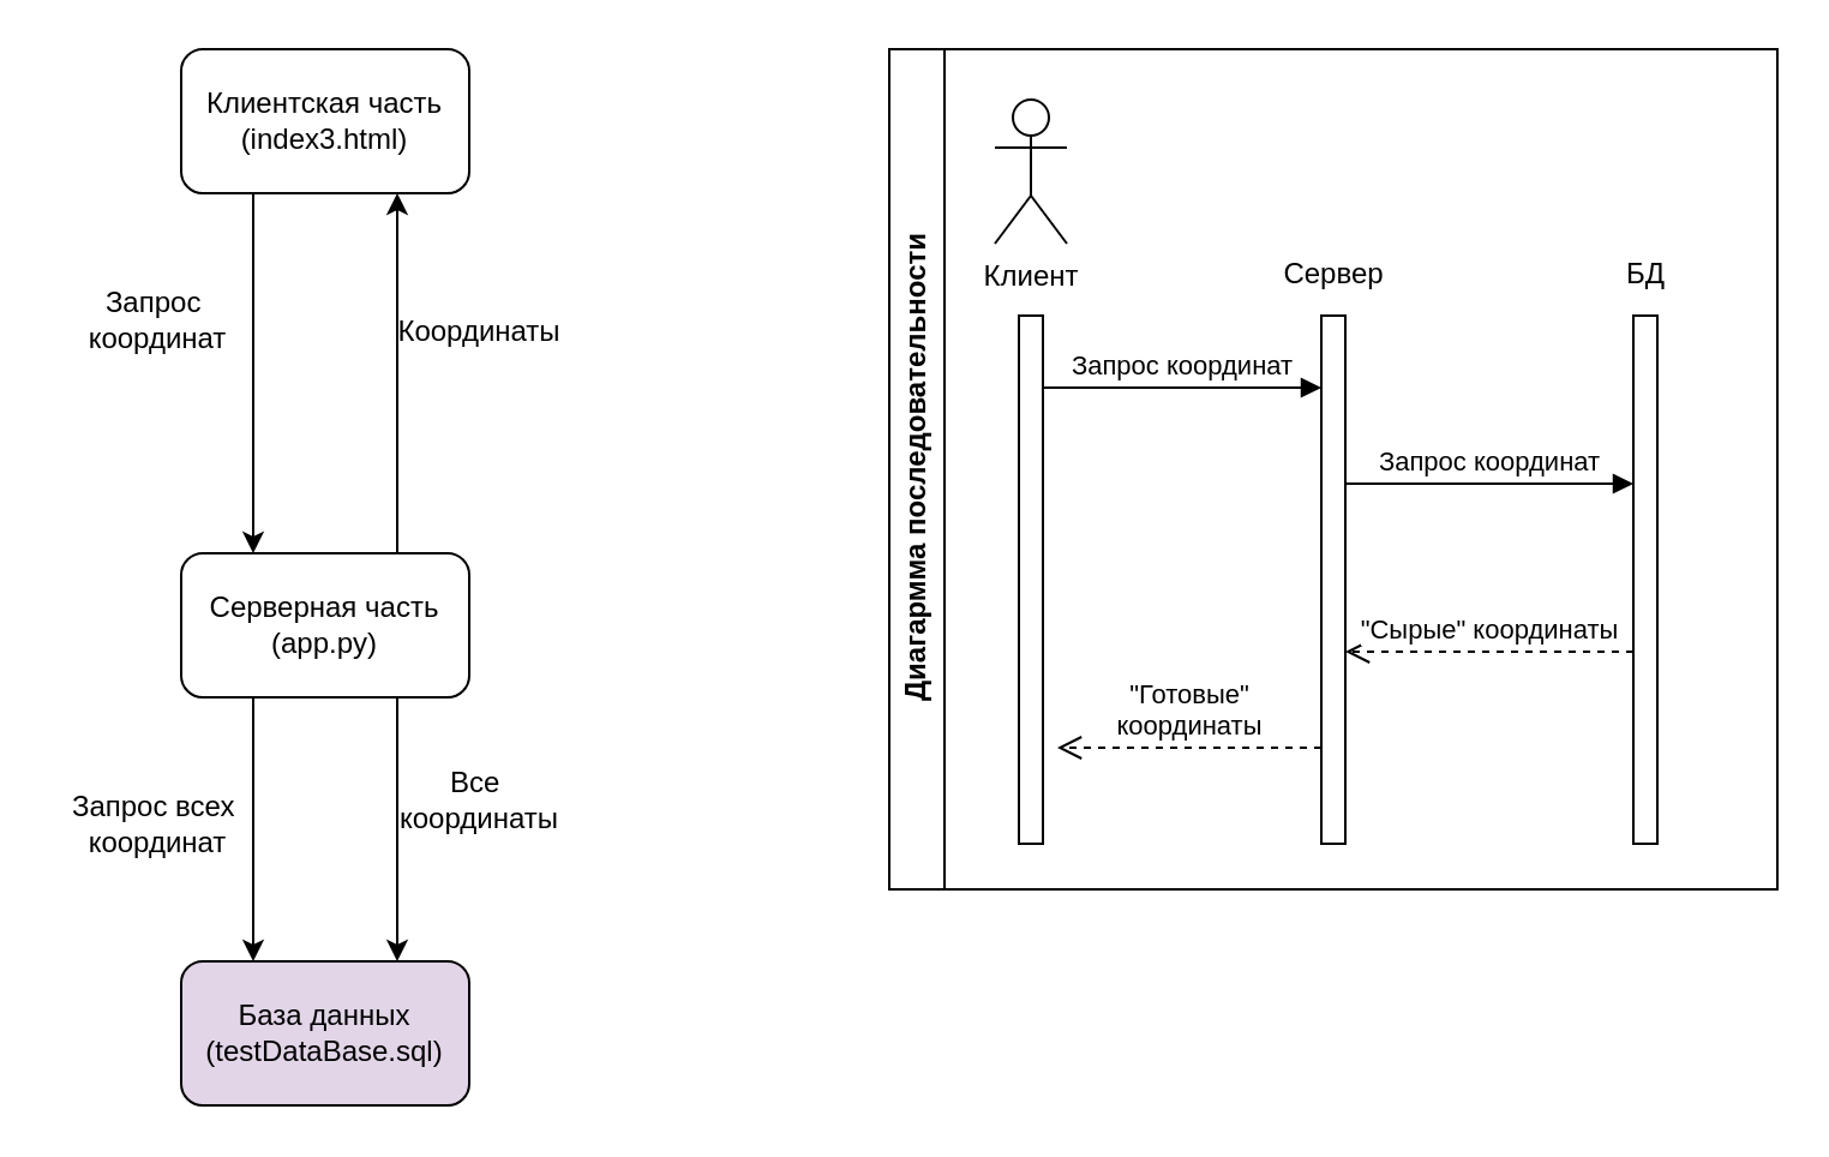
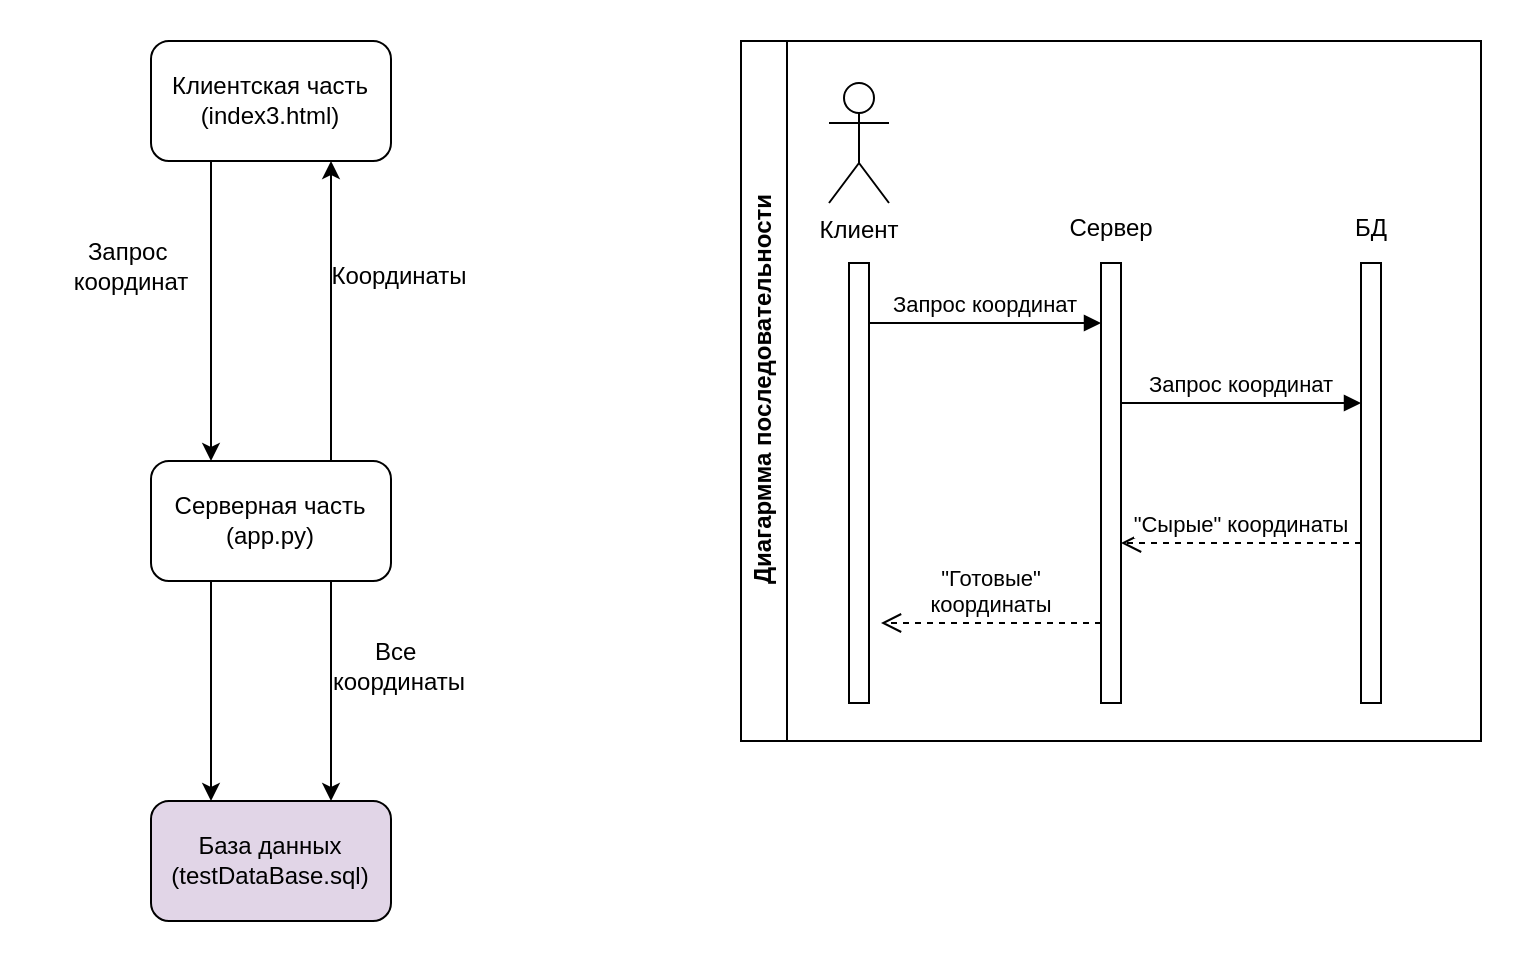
- <mxCell id="11" value="Запрос всех&amp;nbsp;&lt;div&gt;координат&lt;/div&gt;" style="text;html=1;align=center;verticalAlign=middle;resizable=0;points=[];autosize=1;strokeColor=none;fillColor=none;" vertex="1" parent="1"><mxGeometry y="323" width="90" height="40" as="geometry" x="20" /></mxCell>
